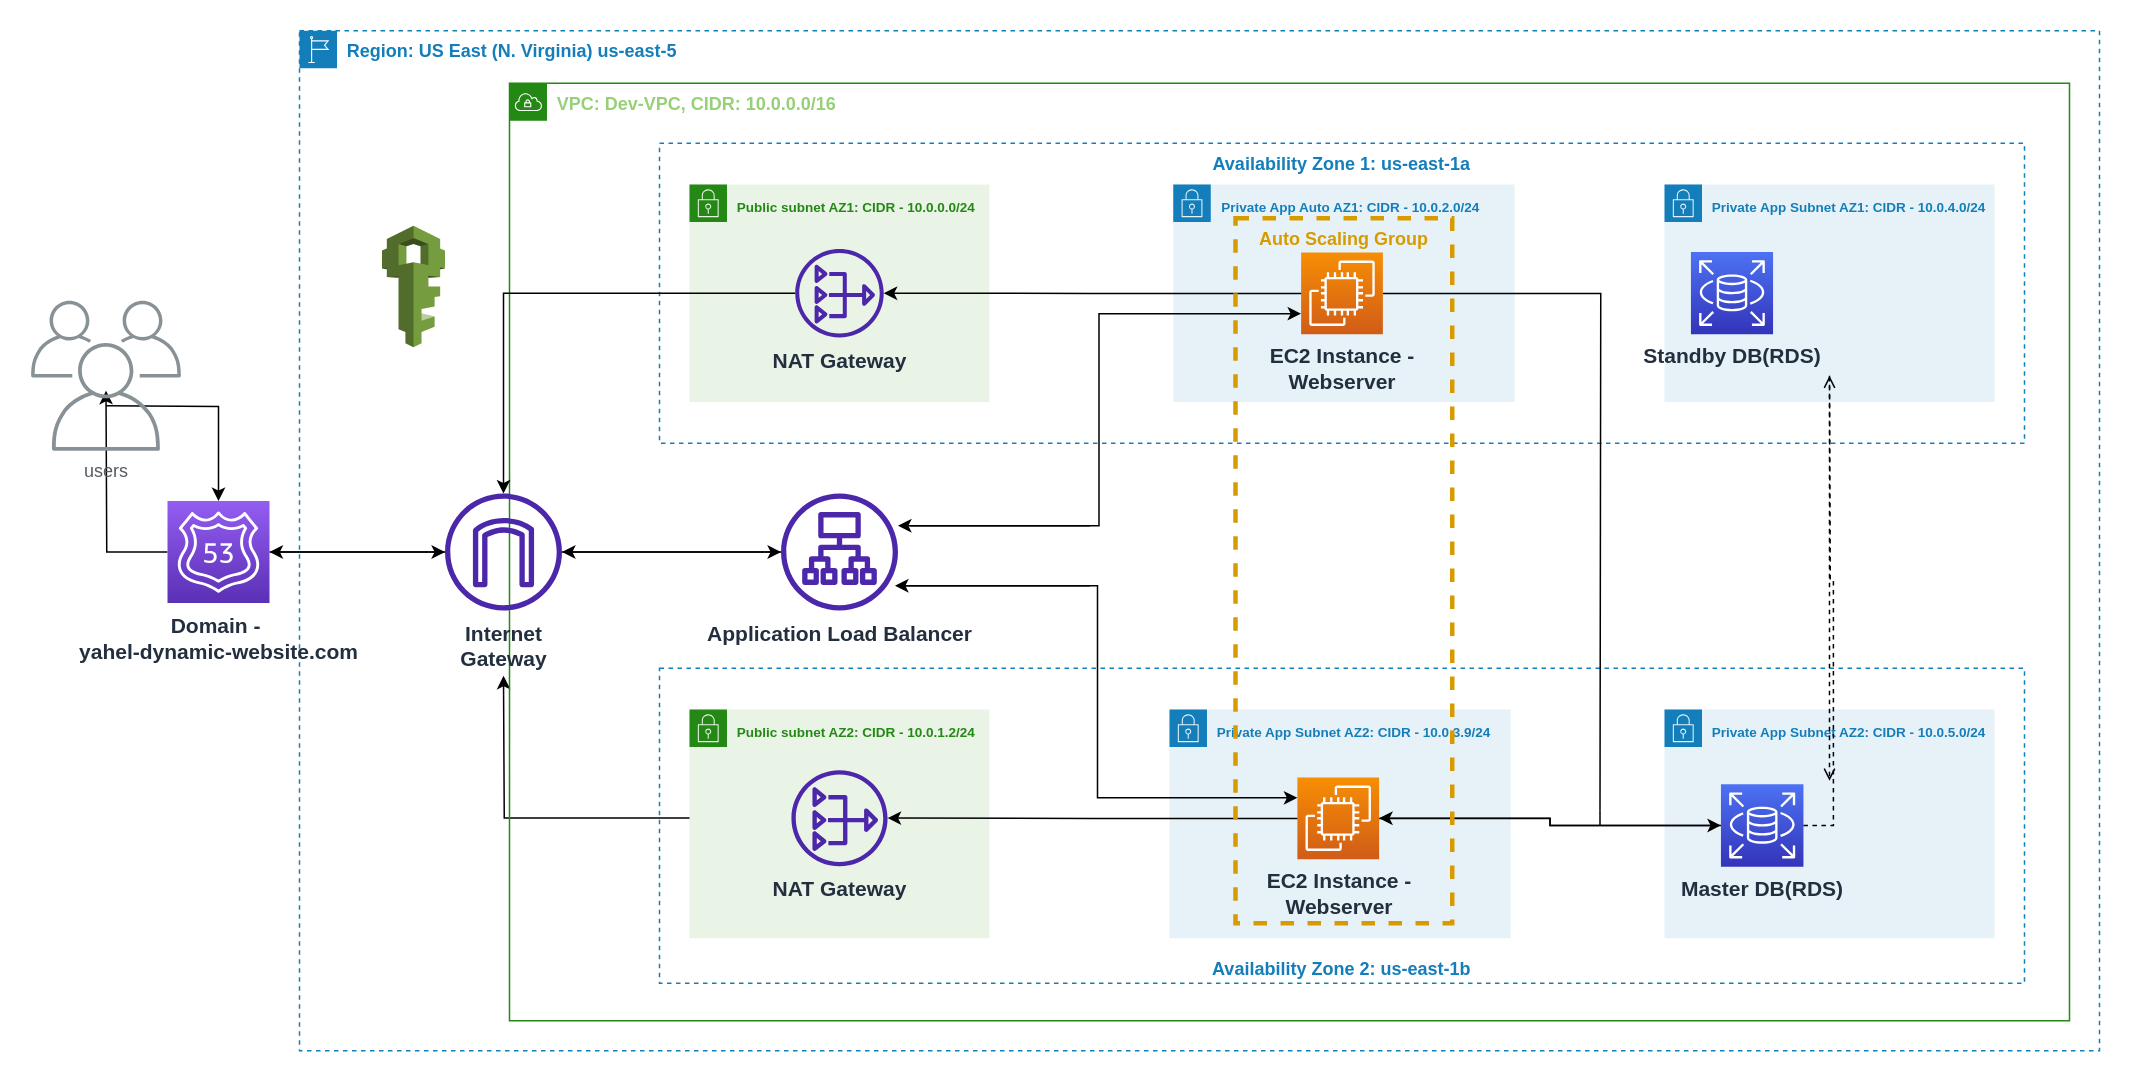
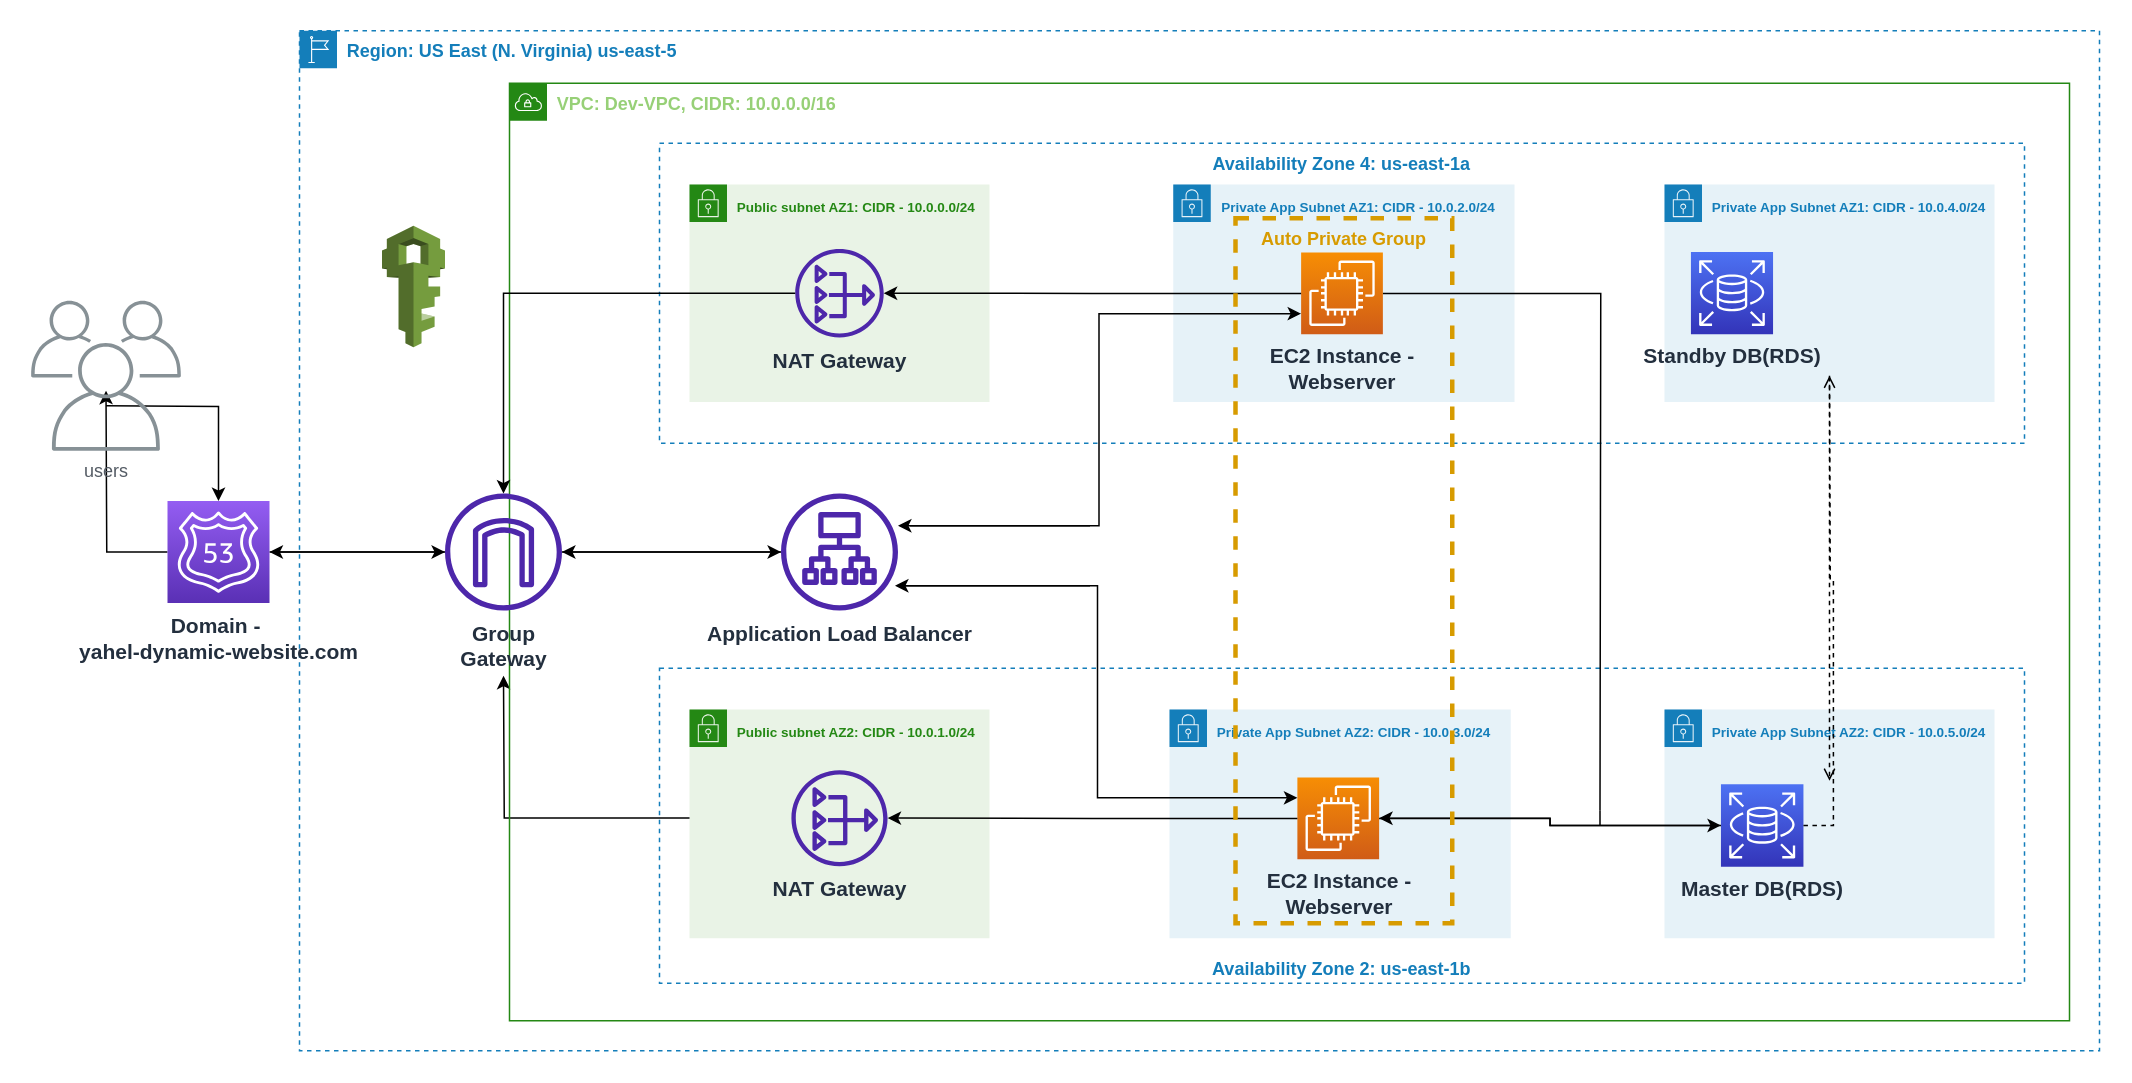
- <mxCell id="14" value="&lt;b&gt;Availability Zone 1: us-east-1a&lt;/b&gt;" style="fillColor=none;strokeColor=#147EBA;dashed=1;verticalAlign=top;fontStyle=0;fontColor=#147EBA;whiteSpace=wrap;html=1;labelBackgroundColor=default;" parent="13" vertex="1"><mxGeometry x="100" y="40" width="910" height="200" as="geometry" /></mxCell>
+ <mxCell id="14" value="&lt;b&gt;Availability Zone 4: us-east-1a&lt;/b&gt;" style="fillColor=none;strokeColor=#147EBA;dashed=1;verticalAlign=top;fontStyle=0;fontColor=#147EBA;whiteSpace=wrap;html=1;labelBackgroundColor=default;" parent="13" vertex="1"><mxGeometry x="100" y="40" width="910" height="200" as="geometry" /></mxCell>
- <mxCell id="20" value="&lt;b&gt;&lt;font style=&quot;font-size: 9px;&quot;&gt;Private App Auto AZ1: CIDR - 10.0.2.0/24&lt;/font&gt;&lt;/b&gt;" style="points=[[0,0],[0.25,0],[0.5,0],[0.75,0],[1,0],[1,0.25],[1,0.5],[1,0.75],[1,1],[0.75,1],[0.5,1],[0.25,1],[0,1],[0,0.75],[0,0.5],[0,0.25]];outlineConnect=0;gradientColor=none;html=1;whiteSpace=wrap;fontSize=12;fontStyle=0;container=1;pointerEvents=0;collapsible=0;recursiveResize=0;shape=mxgraph.aws4.group;grIcon=mxgraph.aws4.group_security_group;grStroke=0;strokeColor=#147EBA;fillColor=#E6F2F8;verticalAlign=top;align=left;spacingLeft=30;fontColor=#147EBA;dashed=0;" parent="13" vertex="1"><mxGeometry x="442.5" y="67.5" width="227.5" height="145" as="geometry" /></mxCell>
+ <mxCell id="20" value="&lt;b&gt;&lt;font style=&quot;font-size: 9px;&quot;&gt;Private App Subnet AZ1: CIDR - 10.0.2.0/24&lt;/font&gt;&lt;/b&gt;" style="points=[[0,0],[0.25,0],[0.5,0],[0.75,0],[1,0],[1,0.25],[1,0.5],[1,0.75],[1,1],[0.75,1],[0.5,1],[0.25,1],[0,1],[0,0.75],[0,0.5],[0,0.25]];outlineConnect=0;gradientColor=none;html=1;whiteSpace=wrap;fontSize=12;fontStyle=0;container=1;pointerEvents=0;collapsible=0;recursiveResize=0;shape=mxgraph.aws4.group;grIcon=mxgraph.aws4.group_security_group;grStroke=0;strokeColor=#147EBA;fillColor=#E6F2F8;verticalAlign=top;align=left;spacingLeft=30;fontColor=#147EBA;dashed=0;" parent="13" vertex="1"><mxGeometry x="442.5" y="67.5" width="227.5" height="145" as="geometry" /></mxCell>
- <mxCell id="42" value="&lt;font color=&quot;#d79b00&quot;&gt;&lt;b&gt;Auto Scaling Group&lt;/b&gt;&lt;/font&gt;" style="fillColor=none;strokeColor=#D79B00;dashed=1;verticalAlign=top;fontStyle=0;whiteSpace=wrap;html=1;strokeWidth=3;" parent="13" vertex="1"><mxGeometry x="484" y="90" width="144.5" height="470" as="geometry" /></mxCell>
+ <mxCell id="42" value="&lt;font color=&quot;#d79b00&quot;&gt;&lt;b&gt;Auto Private Group&lt;/b&gt;&lt;/font&gt;" style="fillColor=none;strokeColor=#D79B00;dashed=1;verticalAlign=top;fontStyle=0;whiteSpace=wrap;html=1;strokeWidth=3;" parent="13" vertex="1"><mxGeometry x="484" y="90" width="144.5" height="470" as="geometry" /></mxCell>
- <mxCell id="30" value="&lt;b style=&quot;font-size: 14px;&quot;&gt;&lt;font style=&quot;font-size: 14px;&quot;&gt;Internet &lt;br&gt;Gateway&lt;/font&gt;&lt;/b&gt;" style="sketch=0;outlineConnect=0;fontColor=#232F3E;gradientColor=none;fillColor=#4D27AA;strokeColor=none;dashed=0;verticalLabelPosition=bottom;verticalAlign=top;align=center;html=1;fontSize=12;fontStyle=0;aspect=fixed;pointerEvents=1;shape=mxgraph.aws4.internet_gateway;" parent="13" vertex="1"><mxGeometry x="-43" y="273.5" width="78" height="78" as="geometry" /></mxCell>
+ <mxCell id="30" value="&lt;b style=&quot;font-size: 14px;&quot;&gt;&lt;font style=&quot;font-size: 14px;&quot;&gt;Group &lt;br&gt;Gateway&lt;/font&gt;&lt;/b&gt;" style="sketch=0;outlineConnect=0;fontColor=#232F3E;gradientColor=none;fillColor=#4D27AA;strokeColor=none;dashed=0;verticalLabelPosition=bottom;verticalAlign=top;align=center;html=1;fontSize=12;fontStyle=0;aspect=fixed;pointerEvents=1;shape=mxgraph.aws4.internet_gateway;" parent="13" vertex="1"><mxGeometry x="-43" y="273.5" width="78" height="78" as="geometry" /></mxCell>
- <mxCell id="18" value="&lt;b style=&quot;border-color: var(--border-color);&quot;&gt;&lt;font style=&quot;border-color: var(--border-color); font-size: 9px;&quot;&gt;Public subnet AZ2: CIDR - 10.0.1.2/24&lt;/font&gt;&lt;/b&gt;" style="points=[[0,0],[0.25,0],[0.5,0],[0.75,0],[1,0],[1,0.25],[1,0.5],[1,0.75],[1,1],[0.75,1],[0.5,1],[0.25,1],[0,1],[0,0.75],[0,0.5],[0,0.25]];outlineConnect=0;gradientColor=none;html=1;whiteSpace=wrap;fontSize=12;fontStyle=0;container=1;pointerEvents=0;collapsible=0;recursiveResize=0;shape=mxgraph.aws4.group;grIcon=mxgraph.aws4.group_security_group;grStroke=0;strokeColor=#248814;fillColor=#E9F3E6;verticalAlign=top;align=left;spacingLeft=30;fontColor=#248814;dashed=0;" parent="13" vertex="1"><mxGeometry x="120" y="417.5" width="200" height="152.5" as="geometry" /></mxCell>
+ <mxCell id="18" value="&lt;b style=&quot;border-color: var(--border-color);&quot;&gt;&lt;font style=&quot;border-color: var(--border-color); font-size: 9px;&quot;&gt;Public subnet AZ2: CIDR - 10.0.1.0/24&lt;/font&gt;&lt;/b&gt;" style="points=[[0,0],[0.25,0],[0.5,0],[0.75,0],[1,0],[1,0.25],[1,0.5],[1,0.75],[1,1],[0.75,1],[0.5,1],[0.25,1],[0,1],[0,0.75],[0,0.5],[0,0.25]];outlineConnect=0;gradientColor=none;html=1;whiteSpace=wrap;fontSize=12;fontStyle=0;container=1;pointerEvents=0;collapsible=0;recursiveResize=0;shape=mxgraph.aws4.group;grIcon=mxgraph.aws4.group_security_group;grStroke=0;strokeColor=#248814;fillColor=#E9F3E6;verticalAlign=top;align=left;spacingLeft=30;fontColor=#248814;dashed=0;" parent="13" vertex="1"><mxGeometry x="120" y="417.5" width="200" height="152.5" as="geometry" /></mxCell>
- <mxCell id="23" value="&lt;b style=&quot;border-color: var(--border-color);&quot;&gt;&lt;font style=&quot;border-color: var(--border-color); font-size: 9px;&quot;&gt;Private App Subnet AZ2: CIDR - 10.0.3.9/24&lt;/font&gt;&lt;/b&gt;" style="points=[[0,0],[0.25,0],[0.5,0],[0.75,0],[1,0],[1,0.25],[1,0.5],[1,0.75],[1,1],[0.75,1],[0.5,1],[0.25,1],[0,1],[0,0.75],[0,0.5],[0,0.25]];outlineConnect=0;gradientColor=none;html=1;whiteSpace=wrap;fontSize=12;fontStyle=0;container=1;pointerEvents=0;collapsible=0;recursiveResize=0;shape=mxgraph.aws4.group;grIcon=mxgraph.aws4.group_security_group;grStroke=0;strokeColor=#147EBA;fillColor=#E6F2F8;verticalAlign=top;align=left;spacingLeft=30;fontColor=#147EBA;dashed=0;" parent="13" vertex="1"><mxGeometry x="440" y="417.5" width="227.5" height="152.5" as="geometry" /></mxCell>
+ <mxCell id="23" value="&lt;b style=&quot;border-color: var(--border-color);&quot;&gt;&lt;font style=&quot;border-color: var(--border-color); font-size: 9px;&quot;&gt;Private App Subnet AZ2: CIDR - 10.0.3.0/24&lt;/font&gt;&lt;/b&gt;" style="points=[[0,0],[0.25,0],[0.5,0],[0.75,0],[1,0],[1,0.25],[1,0.5],[1,0.75],[1,1],[0.75,1],[0.5,1],[0.25,1],[0,1],[0,0.75],[0,0.5],[0,0.25]];outlineConnect=0;gradientColor=none;html=1;whiteSpace=wrap;fontSize=12;fontStyle=0;container=1;pointerEvents=0;collapsible=0;recursiveResize=0;shape=mxgraph.aws4.group;grIcon=mxgraph.aws4.group_security_group;grStroke=0;strokeColor=#147EBA;fillColor=#E6F2F8;verticalAlign=top;align=left;spacingLeft=30;fontColor=#147EBA;dashed=0;" parent="13" vertex="1"><mxGeometry x="440" y="417.5" width="227.5" height="152.5" as="geometry" /></mxCell>
